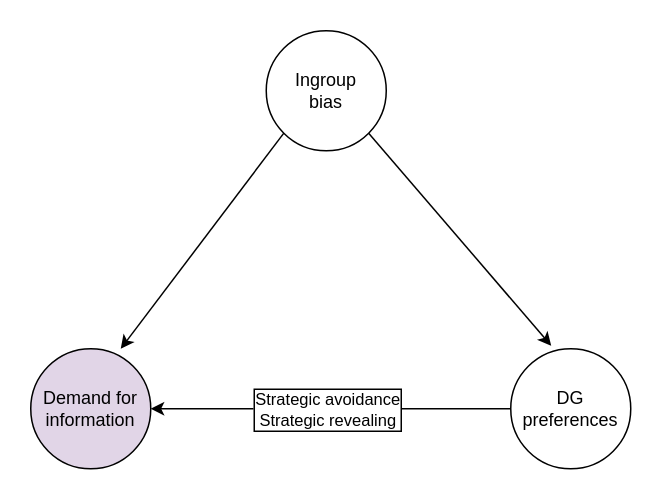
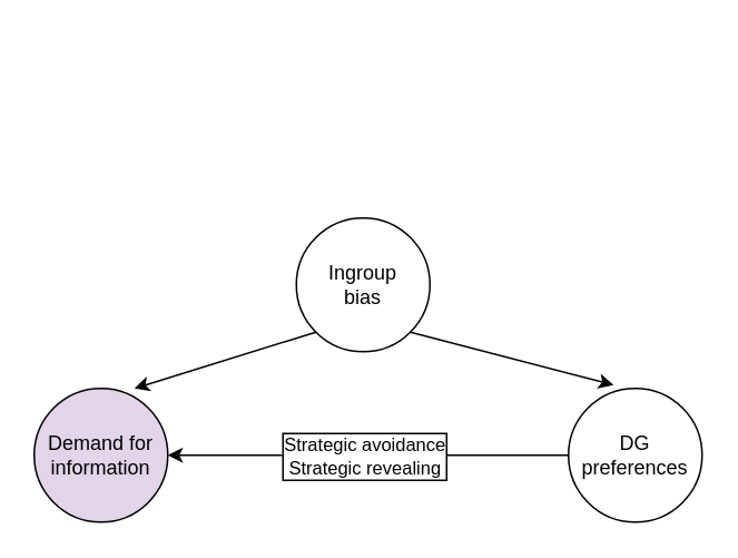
- <mxCell id="2" value="Ingroup &lt;br&gt;bias" style="ellipse;whiteSpace=wrap;html=1;aspect=fixed;" vertex="1" parent="1"><mxGeometry x="177" y="20" width="80" height="80" as="geometry" /></mxCell>
+ <mxCell id="2" value="Ingroup &lt;br&gt;bias" style="ellipse;whiteSpace=wrap;html=1;aspect=fixed;" vertex="1" parent="1"><mxGeometry x="177" y="130" width="80" height="80" as="geometry" /></mxCell>
